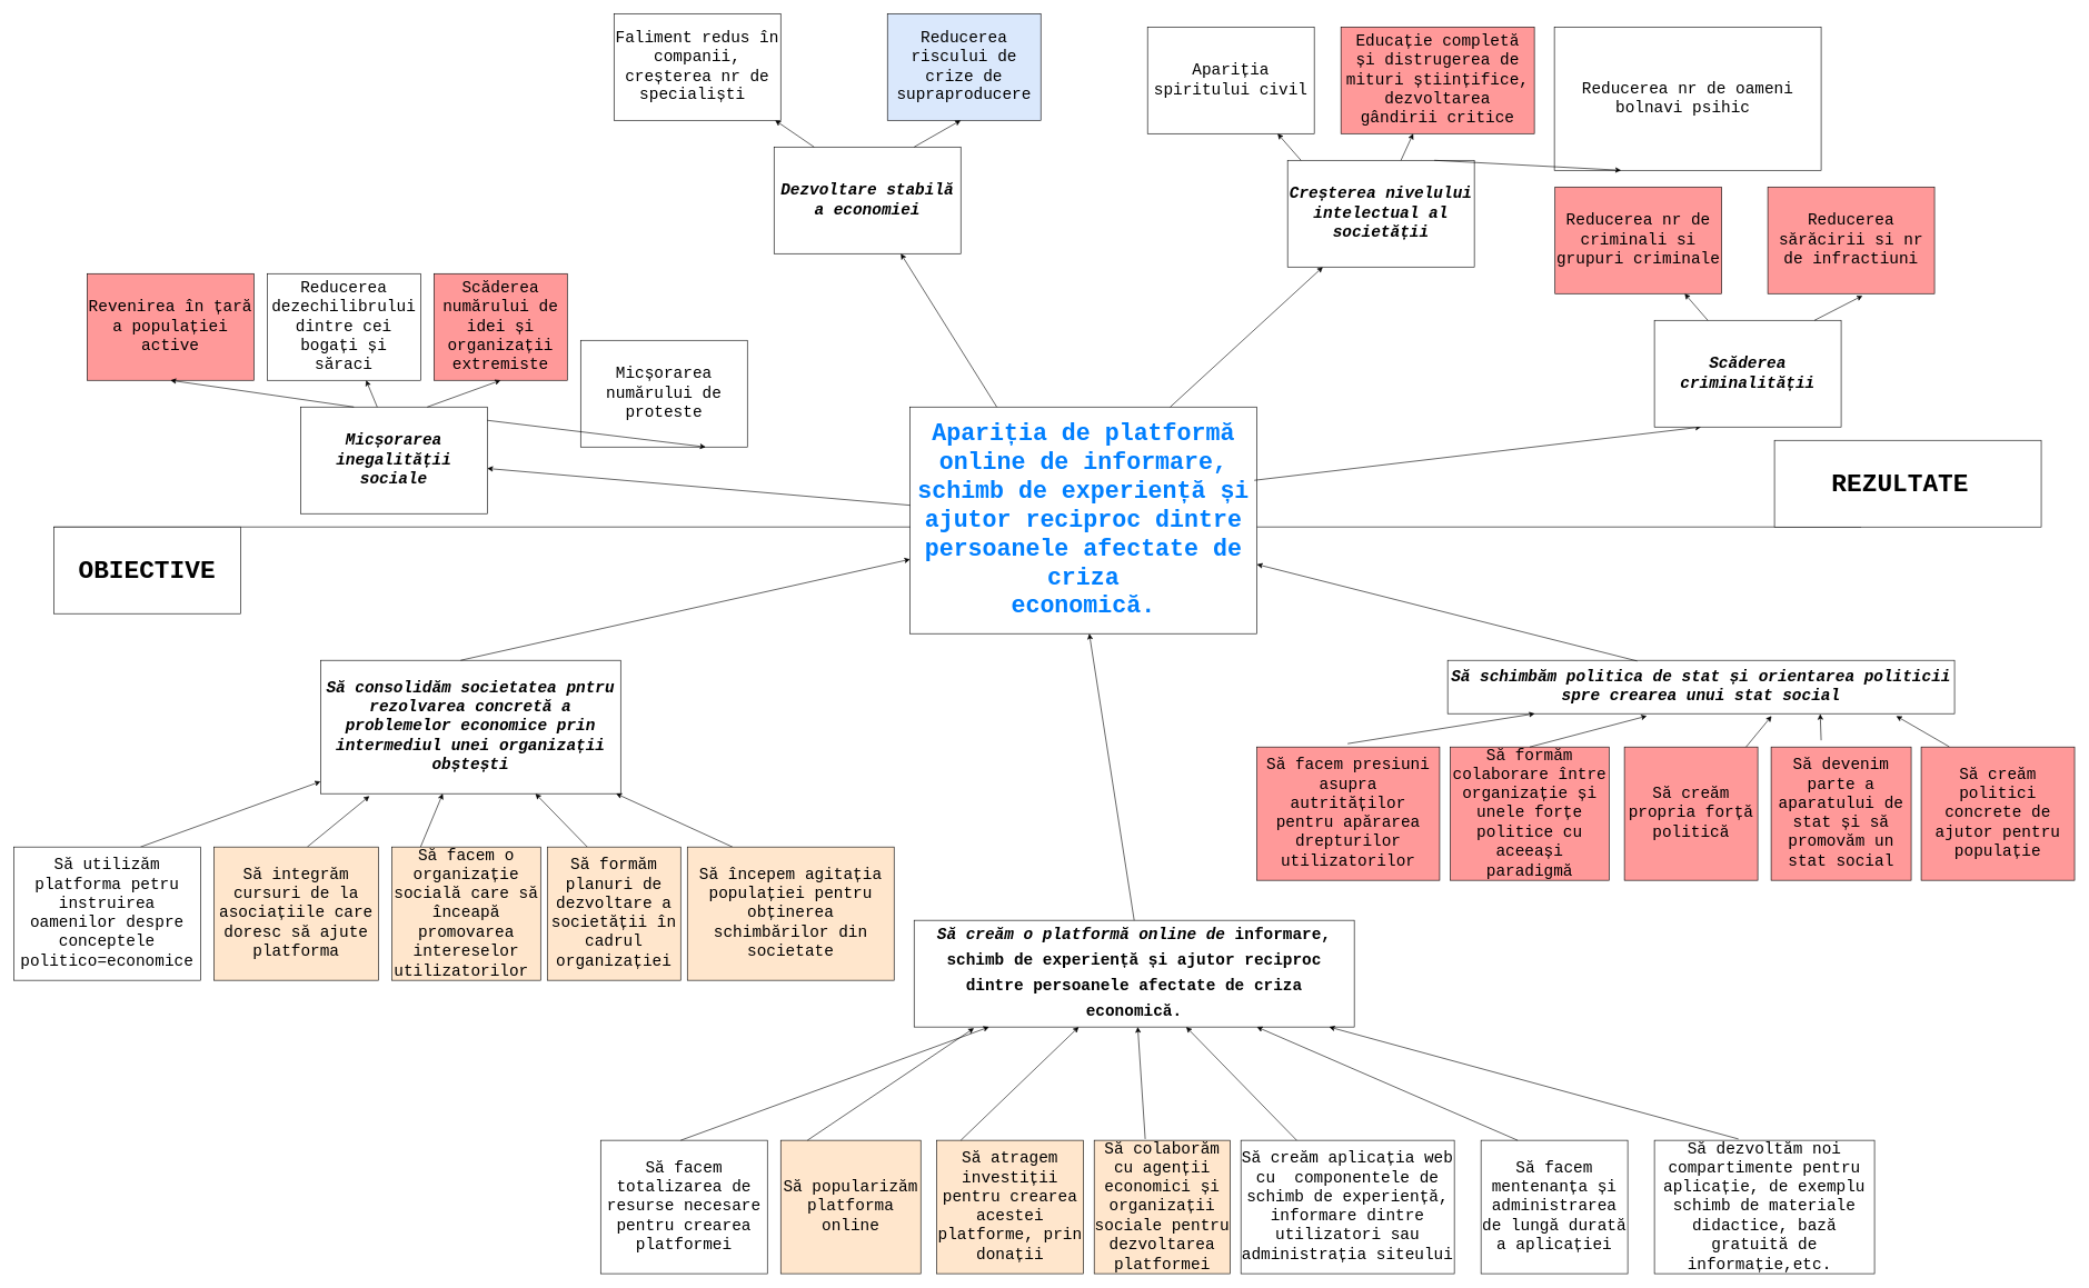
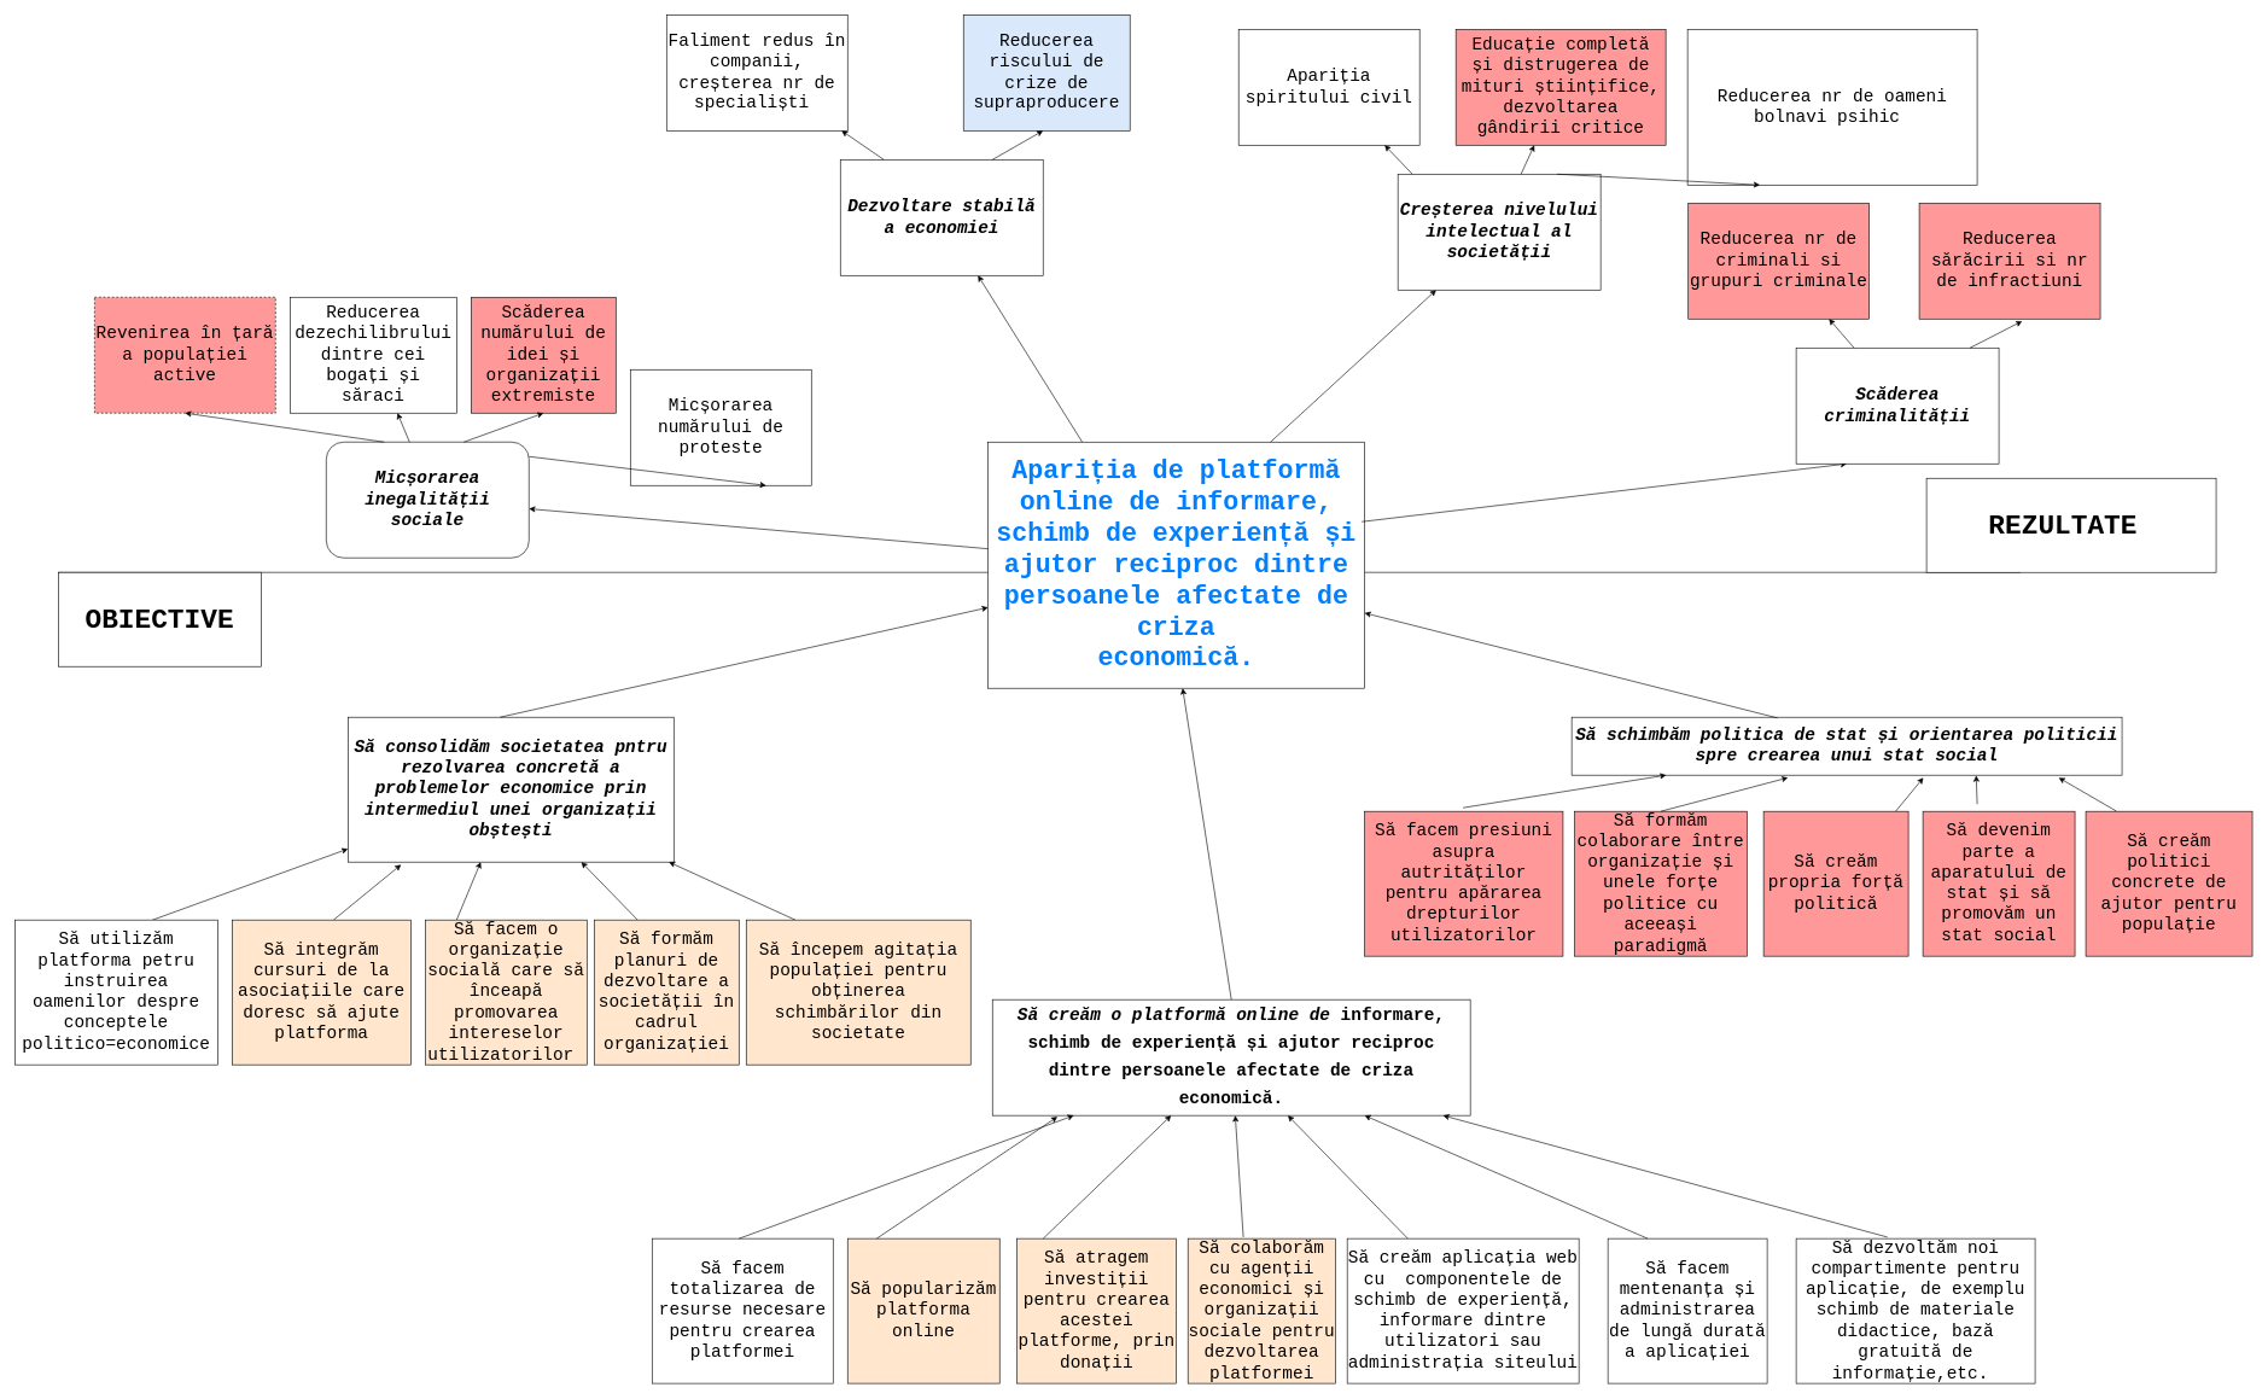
- <mxCell id="69" value="&lt;font face=&quot;Courier New&quot;&gt;&lt;span style=&quot;font-size: 24px&quot;&gt;Apariția spiritului civil&lt;/span&gt;&lt;/font&gt;" style="rounded=0;whiteSpace=wrap;html=1;fillColor=#FFFFFF;container=1;" vertex="1" parent="1"><mxGeometry x="1720" y="40" width="250" height="160" as="geometry" /></mxCell>
+ <mxCell id="69" value="&lt;font face=&quot;Courier New&quot;&gt;&lt;span style=&quot;font-size: 24px&quot;&gt;Apariția spiritului civil&lt;/span&gt;&lt;/font&gt;" style="rounded=0;whiteSpace=wrap;html=1;fillColor=#FFFFFF;container=1;" vertex="1" parent="1"><mxGeometry x="1710" y="40" width="250" height="160" as="geometry" /></mxCell>
- <mxCell id="46" value="&lt;font face=&quot;Courier New&quot;&gt;&lt;span style=&quot;font-size: 24px&quot;&gt;Revenirea în țară a populației active&lt;/span&gt;&lt;/font&gt;" style="rounded=0;whiteSpace=wrap;html=1;fillColor=#FF9999;container=1;" vertex="1" parent="44"><mxGeometry y="390" width="250" height="160" as="geometry" /></mxCell>
+ <mxCell id="46" value="&lt;font face=&quot;Courier New&quot;&gt;&lt;span style=&quot;font-size: 24px&quot;&gt;Revenirea în țară a populației active&lt;/span&gt;&lt;/font&gt;" style="rounded=0;whiteSpace=wrap;html=1;fillColor=#FF9999;container=1;dashed=1;" vertex="1" parent="44"><mxGeometry y="390" width="250" height="160" as="geometry" /></mxCell>
- <mxCell id="45" value="&lt;font face=&quot;Courier New&quot;&gt;&lt;span style=&quot;font-size: 24px&quot;&gt;&lt;b&gt;&lt;i&gt;Micșorarea inegalității sociale&lt;/i&gt;&lt;/b&gt;&lt;/span&gt;&lt;/font&gt;" style="rounded=0;whiteSpace=wrap;html=1;fillColor=#FFFFFF;" vertex="1" parent="44"><mxGeometry x="320" y="590" width="280" height="160" as="geometry" /></mxCell>
+ <mxCell id="45" value="&lt;font face=&quot;Courier New&quot;&gt;&lt;span style=&quot;font-size: 24px&quot;&gt;&lt;b&gt;&lt;i&gt;Micșorarea inegalității sociale&lt;/i&gt;&lt;/b&gt;&lt;/span&gt;&lt;/font&gt;" style="whiteSpace=wrap;html=1;fillColor=#FFFFFF;rounded=1;" vertex="1" parent="44"><mxGeometry x="320" y="590" width="280" height="160" as="geometry" /></mxCell>
